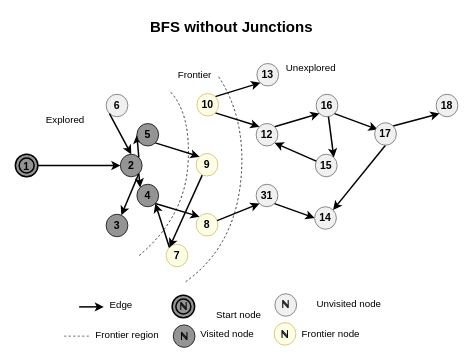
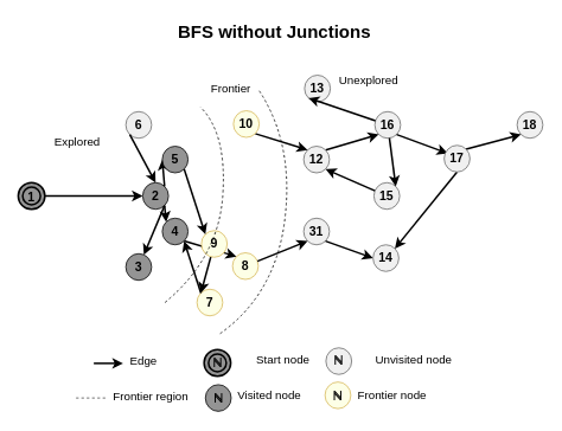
- <mxCell id="28" value="" style="endArrow=none;html=1;strokeWidth=2;endFill=0;startArrow=classic;startFill=1;exitX=0;exitY=1;exitDx=0;exitDy=0;entryX=1;entryY=0;entryDx=0;entryDy=0;" edge="1" parent="1" source="25" target="31"><mxGeometry width="50" height="50" relative="1" as="geometry"><mxPoint x="321" y="26" as="sourcePoint" /><mxPoint x="321" y="98" as="targetPoint" /></mxGeometry></mxCell>
+ <mxCell id="28" value="" style="endArrow=none;html=1;strokeWidth=2;endFill=0;startArrow=classic;startFill=1;exitX=0;exitY=1;exitDx=0;exitDy=0;" edge="1" parent="1" source="25" target="10"><mxGeometry width="50" height="50" relative="1" as="geometry"><mxPoint x="321" y="26" as="sourcePoint" /><mxPoint x="321" y="98" as="targetPoint" /></mxGeometry></mxCell>
- <mxCell id="29" value="&lt;b style=&quot;color: rgb(255 , 255 , 255) ; white-space: normal&quot;&gt;&lt;font color=&quot;#000000&quot; style=&quot;font-size: 14px&quot;&gt;9&lt;/font&gt;&lt;/b&gt;" style="ellipse;whiteSpace=wrap;html=1;aspect=fixed;rounded=1;shadow=0;glass=1;comic=1;labelBackgroundColor=none;fillColor=#FDFFE6;strokeColor=#D6B656;" vertex="1" parent="1"><mxGeometry x="261" y="204" width="29" height="30" as="geometry" /></mxCell>
+ <mxCell id="29" value="&lt;b style=&quot;color: rgb(255 , 255 , 255) ; white-space: normal&quot;&gt;&lt;font color=&quot;#000000&quot; style=&quot;font-size: 14px&quot;&gt;9&lt;/font&gt;&lt;/b&gt;" style="ellipse;whiteSpace=wrap;html=1;aspect=fixed;rounded=1;shadow=0;glass=1;comic=1;labelBackgroundColor=none;fillColor=#FDFFE6;strokeColor=#D6B656;" vertex="1" parent="1"><mxGeometry x="226" y="259" width="29" height="30" as="geometry" /></mxCell>
- <mxCell id="49" value="&lt;span style=&quot;font-size: 13px&quot;&gt;Start node&lt;br&gt;&lt;/span&gt;" style="text;html=1;resizable=0;points=[];autosize=1;align=left;verticalAlign=top;spacingTop=-4;fontSize=13;fontColor=#000000;fontStyle=0" vertex="1" parent="1"><mxGeometry x="286" y="409" width="71" height="17" as="geometry" /></mxCell>
+ <mxCell id="49" value="&lt;span style=&quot;font-size: 13px&quot;&gt;Start node&lt;br&gt;&lt;/span&gt;" style="text;html=1;resizable=0;points=[];autosize=1;align=left;verticalAlign=top;spacingTop=-4;fontSize=13;fontColor=#000000;fontStyle=0" vertex="1" parent="1"><mxGeometry x="286" y="394" width="71" height="17" as="geometry" /></mxCell>
